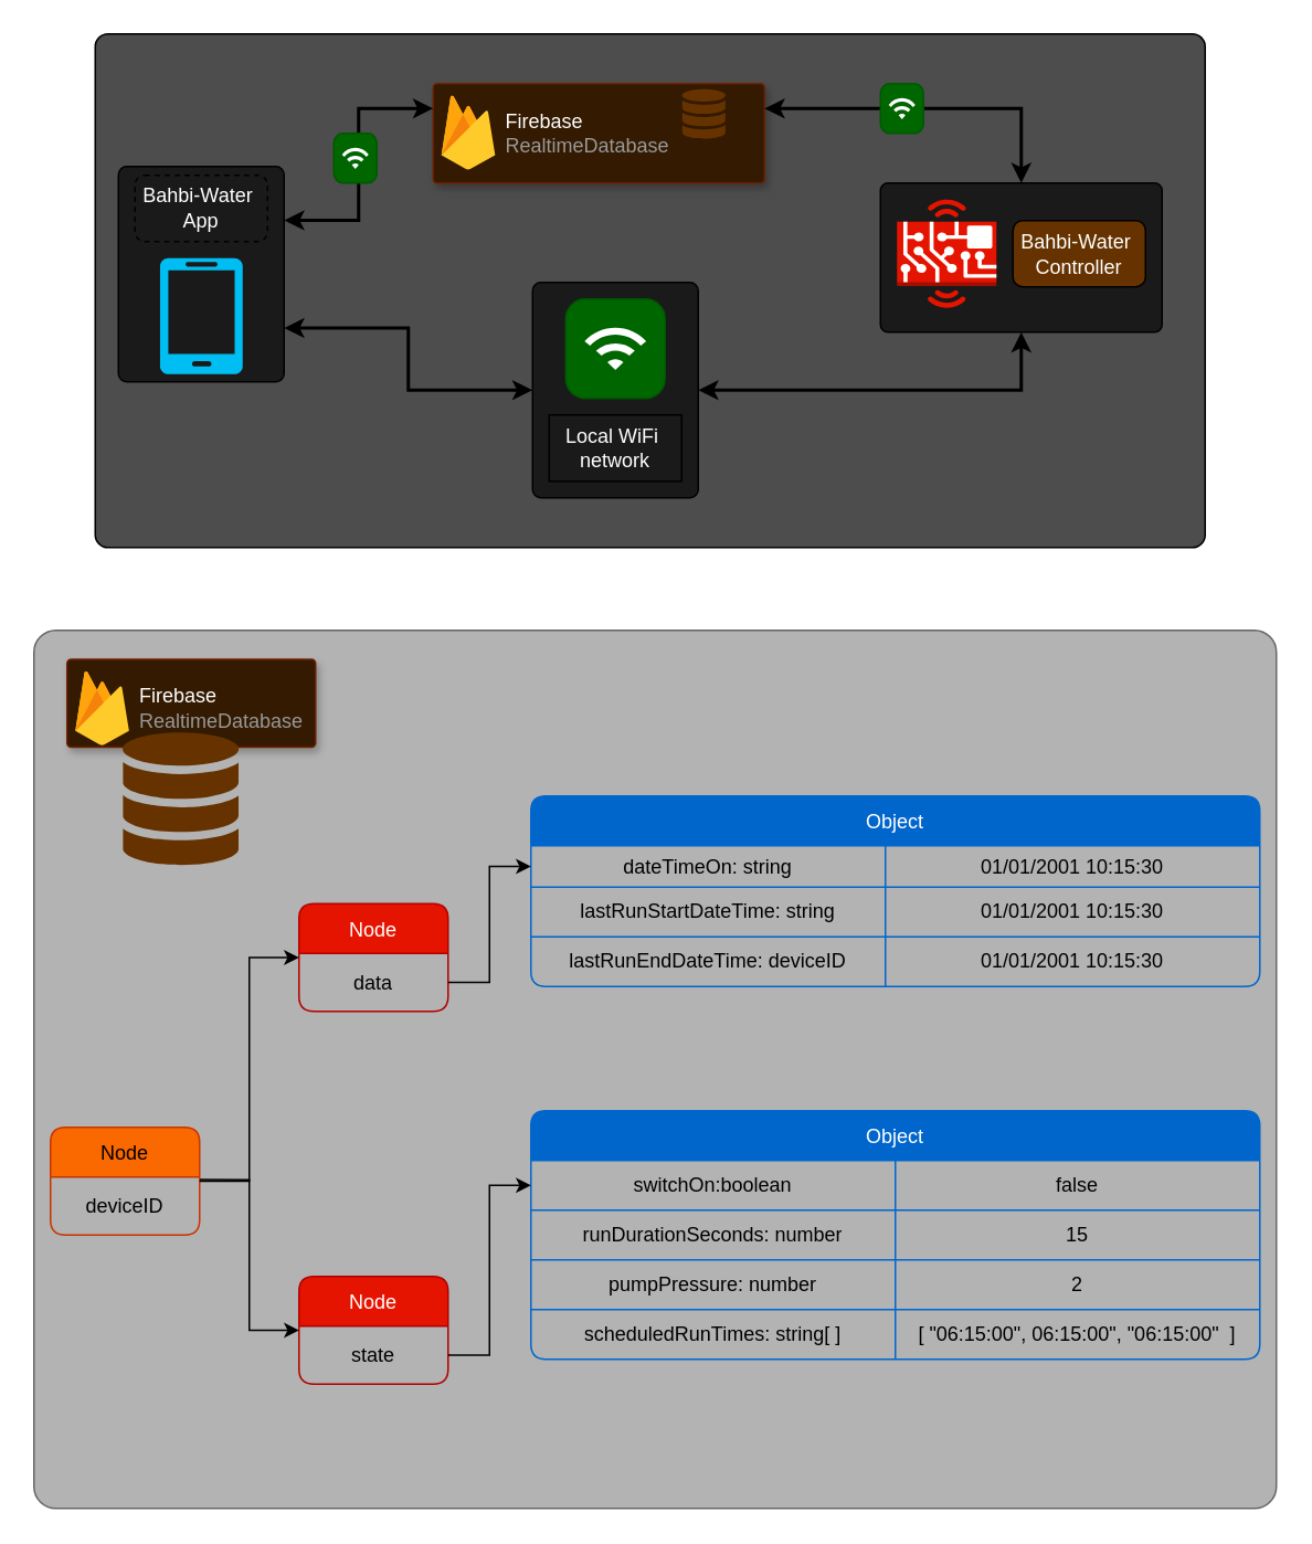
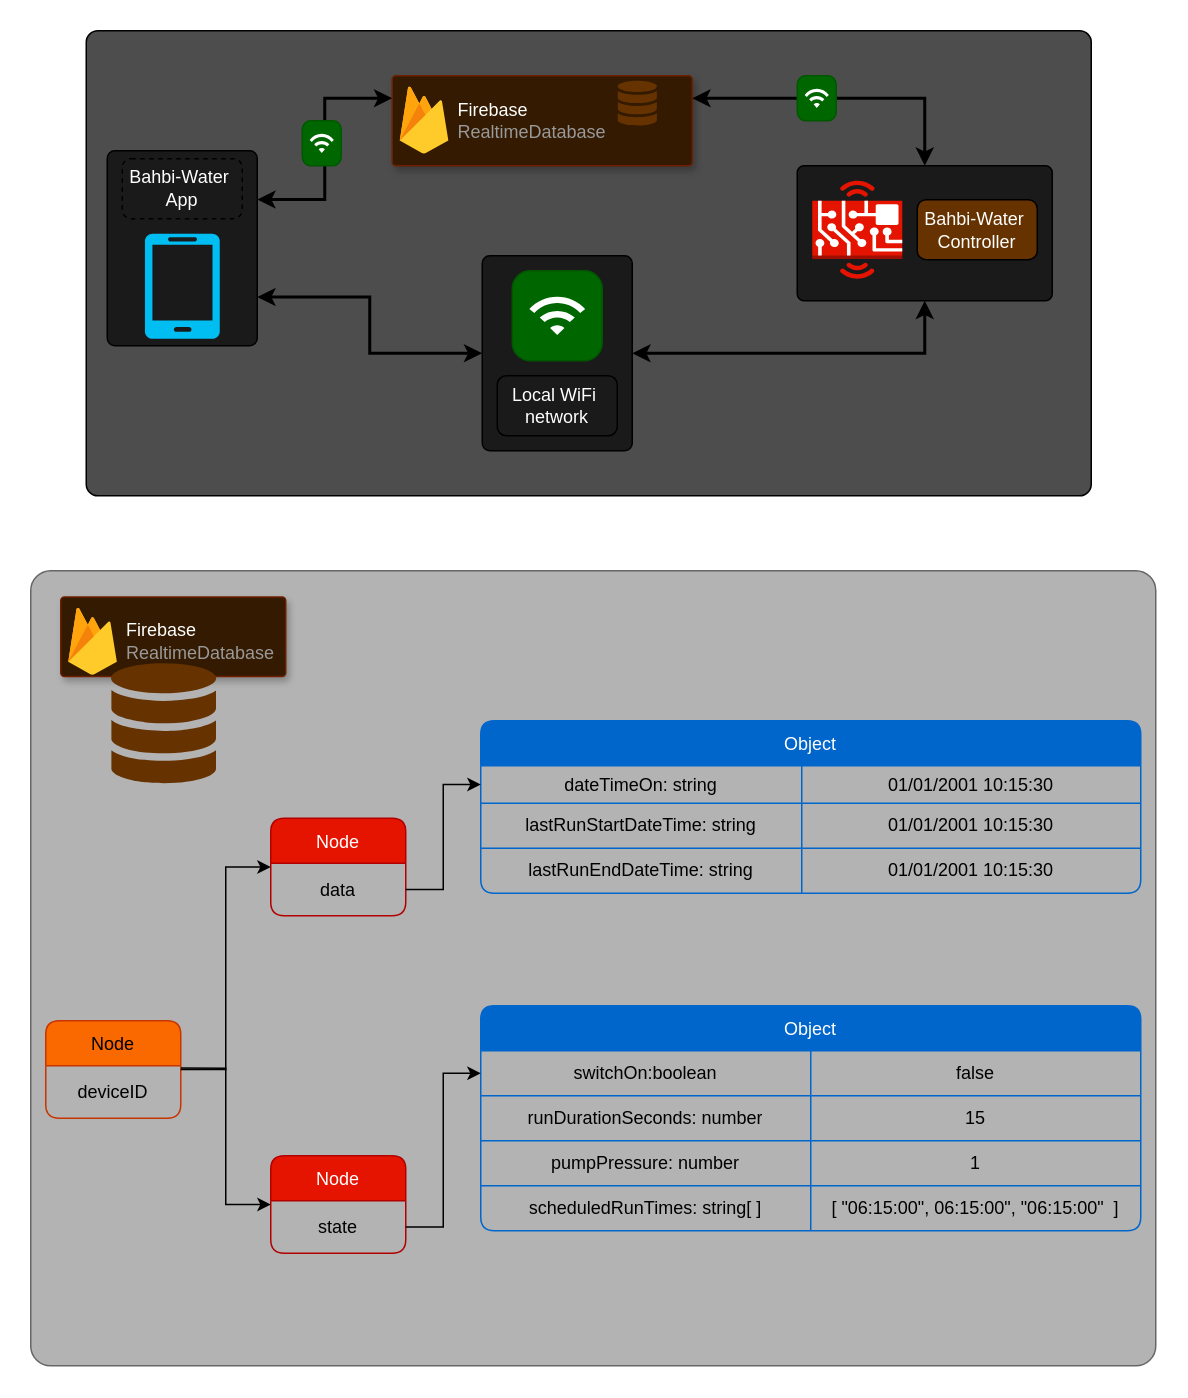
- <mxCell id="19" value="&lt;font color=&quot;#ffffff&quot;&gt;Local WiFi&amp;nbsp;&lt;/font&gt;&lt;div&gt;&lt;font color=&quot;#ffffff&quot;&gt;network&lt;/font&gt;&lt;/div&gt;" style="whiteSpace=wrap;html=1;fillColor=#1A1A1A;container=0;rounded=0;" parent="2" vertex="1"><mxGeometry x="274" y="230" width="80" height="40" as="geometry" /></mxCell>
+ <mxCell id="19" value="&lt;font color=&quot;#ffffff&quot;&gt;Local WiFi&amp;nbsp;&lt;/font&gt;&lt;div&gt;&lt;font color=&quot;#ffffff&quot;&gt;network&lt;/font&gt;&lt;/div&gt;" style="rounded=1;whiteSpace=wrap;html=1;fillColor=#1A1A1A;container=0;" parent="2" vertex="1"><mxGeometry x="274" y="230" width="80" height="40" as="geometry" /></mxCell>
- <mxCell id="50" value="&lt;div style=&quot;color: rgb(0, 0, 0); font-family: Helvetica; font-size: 12px; font-style: normal; font-variant-ligatures: normal; font-variant-caps: normal; font-weight: 400; letter-spacing: normal; orphans: 2; text-align: center; text-indent: 0px; text-transform: none; widows: 2; word-spacing: 0px; -webkit-text-stroke-width: 0px; white-space: normal; text-decoration-thickness: initial; text-decoration-style: initial; text-decoration-color: initial;&quot;&gt;lastRunEndDateTime: deviceID&lt;br&gt;&lt;/div&gt;" style="shape=partialRectangle;html=1;whiteSpace=wrap;connectable=0;strokeColor=inherit;overflow=hidden;fillColor=none;top=0;left=0;bottom=0;right=0;pointerEvents=1;" vertex="1" parent="49"><mxGeometry width="214" height="30" as="geometry"><mxRectangle width="214" height="30" as="alternateBounds" /></mxGeometry></mxCell>
+ <mxCell id="50" value="&lt;div style=&quot;color: rgb(0, 0, 0); font-family: Helvetica; font-size: 12px; font-style: normal; font-variant-ligatures: normal; font-variant-caps: normal; font-weight: 400; letter-spacing: normal; orphans: 2; text-align: center; text-indent: 0px; text-transform: none; widows: 2; word-spacing: 0px; -webkit-text-stroke-width: 0px; white-space: normal; text-decoration-thickness: initial; text-decoration-style: initial; text-decoration-color: initial;&quot;&gt;lastRunEndDateTime: string&lt;br&gt;&lt;/div&gt;" style="shape=partialRectangle;html=1;whiteSpace=wrap;connectable=0;strokeColor=inherit;overflow=hidden;fillColor=none;top=0;left=0;bottom=0;right=0;pointerEvents=1;" vertex="1" parent="49"><mxGeometry width="214" height="30" as="geometry"><mxRectangle width="214" height="30" as="alternateBounds" /></mxGeometry></mxCell>
- <mxCell id="62" value="2" style="shape=partialRectangle;html=1;whiteSpace=wrap;connectable=0;strokeColor=inherit;overflow=hidden;fillColor=none;top=0;left=0;bottom=0;right=0;pointerEvents=1;" vertex="1" parent="60"><mxGeometry x="220" width="220" height="30" as="geometry"><mxRectangle width="220" height="30" as="alternateBounds" /></mxGeometry></mxCell>
+ <mxCell id="62" value="1" style="shape=partialRectangle;html=1;whiteSpace=wrap;connectable=0;strokeColor=inherit;overflow=hidden;fillColor=none;top=0;left=0;bottom=0;right=0;pointerEvents=1;" vertex="1" parent="60"><mxGeometry x="220" width="220" height="30" as="geometry"><mxRectangle width="220" height="30" as="alternateBounds" /></mxGeometry></mxCell>
